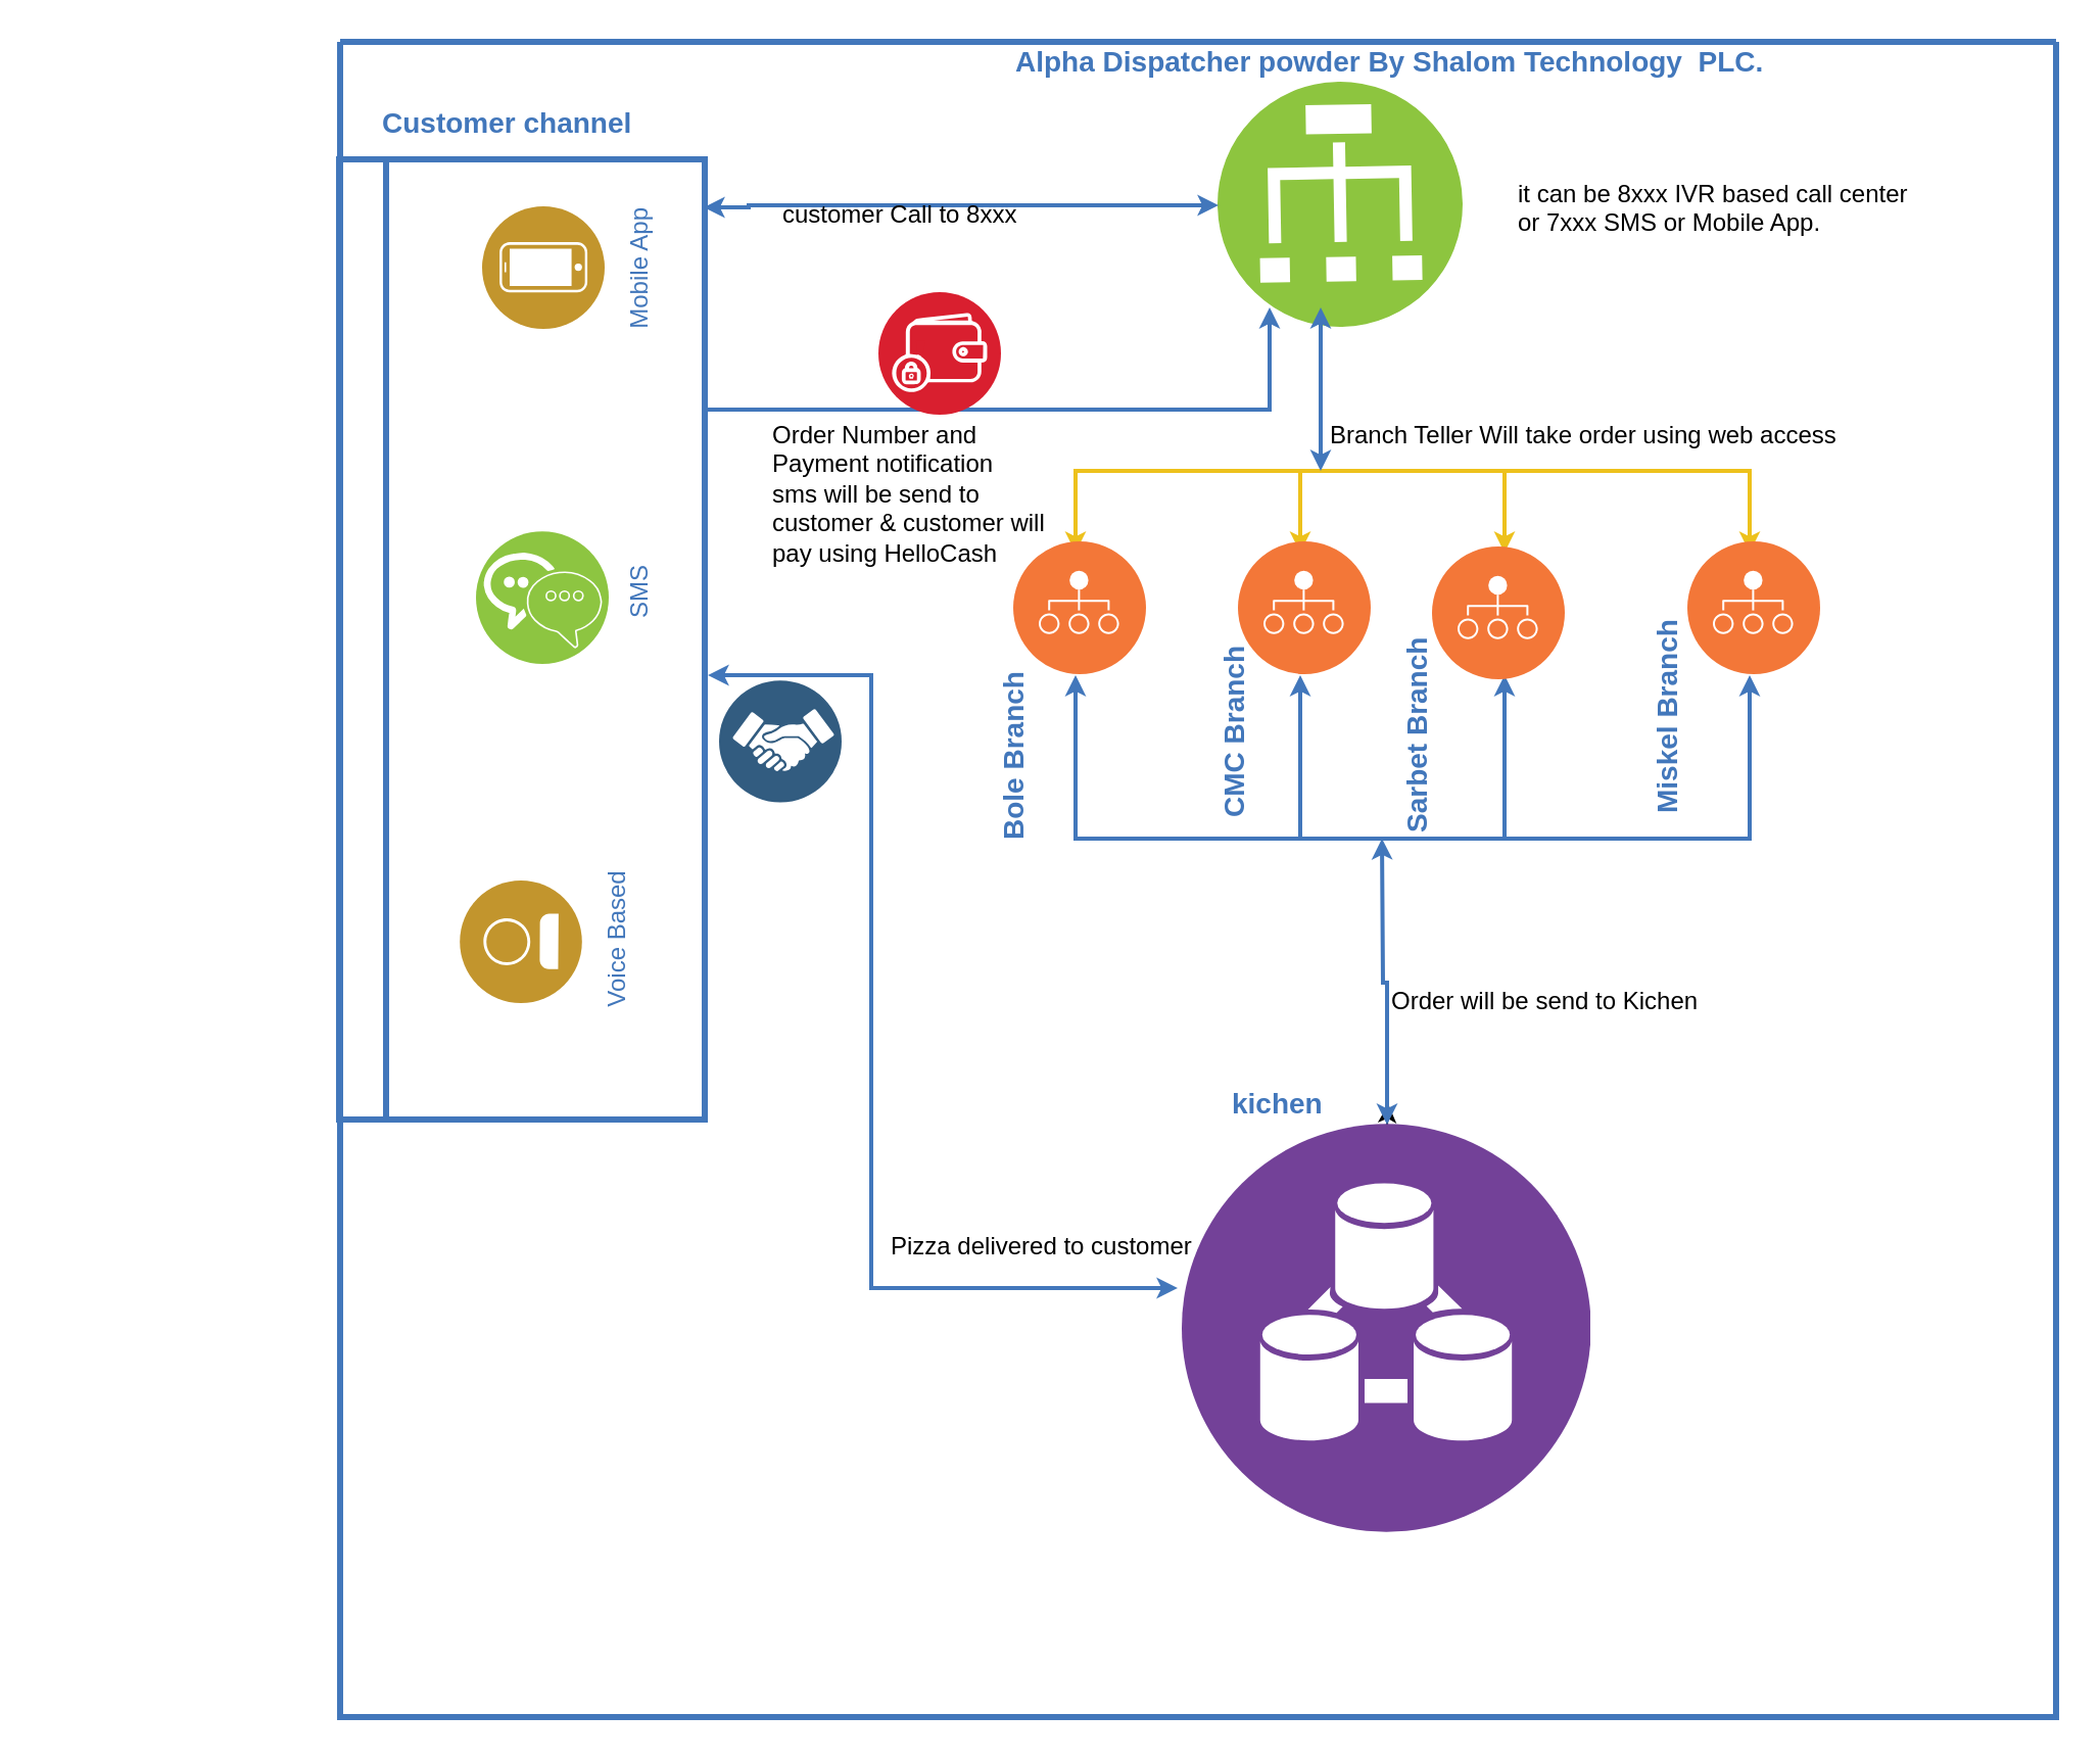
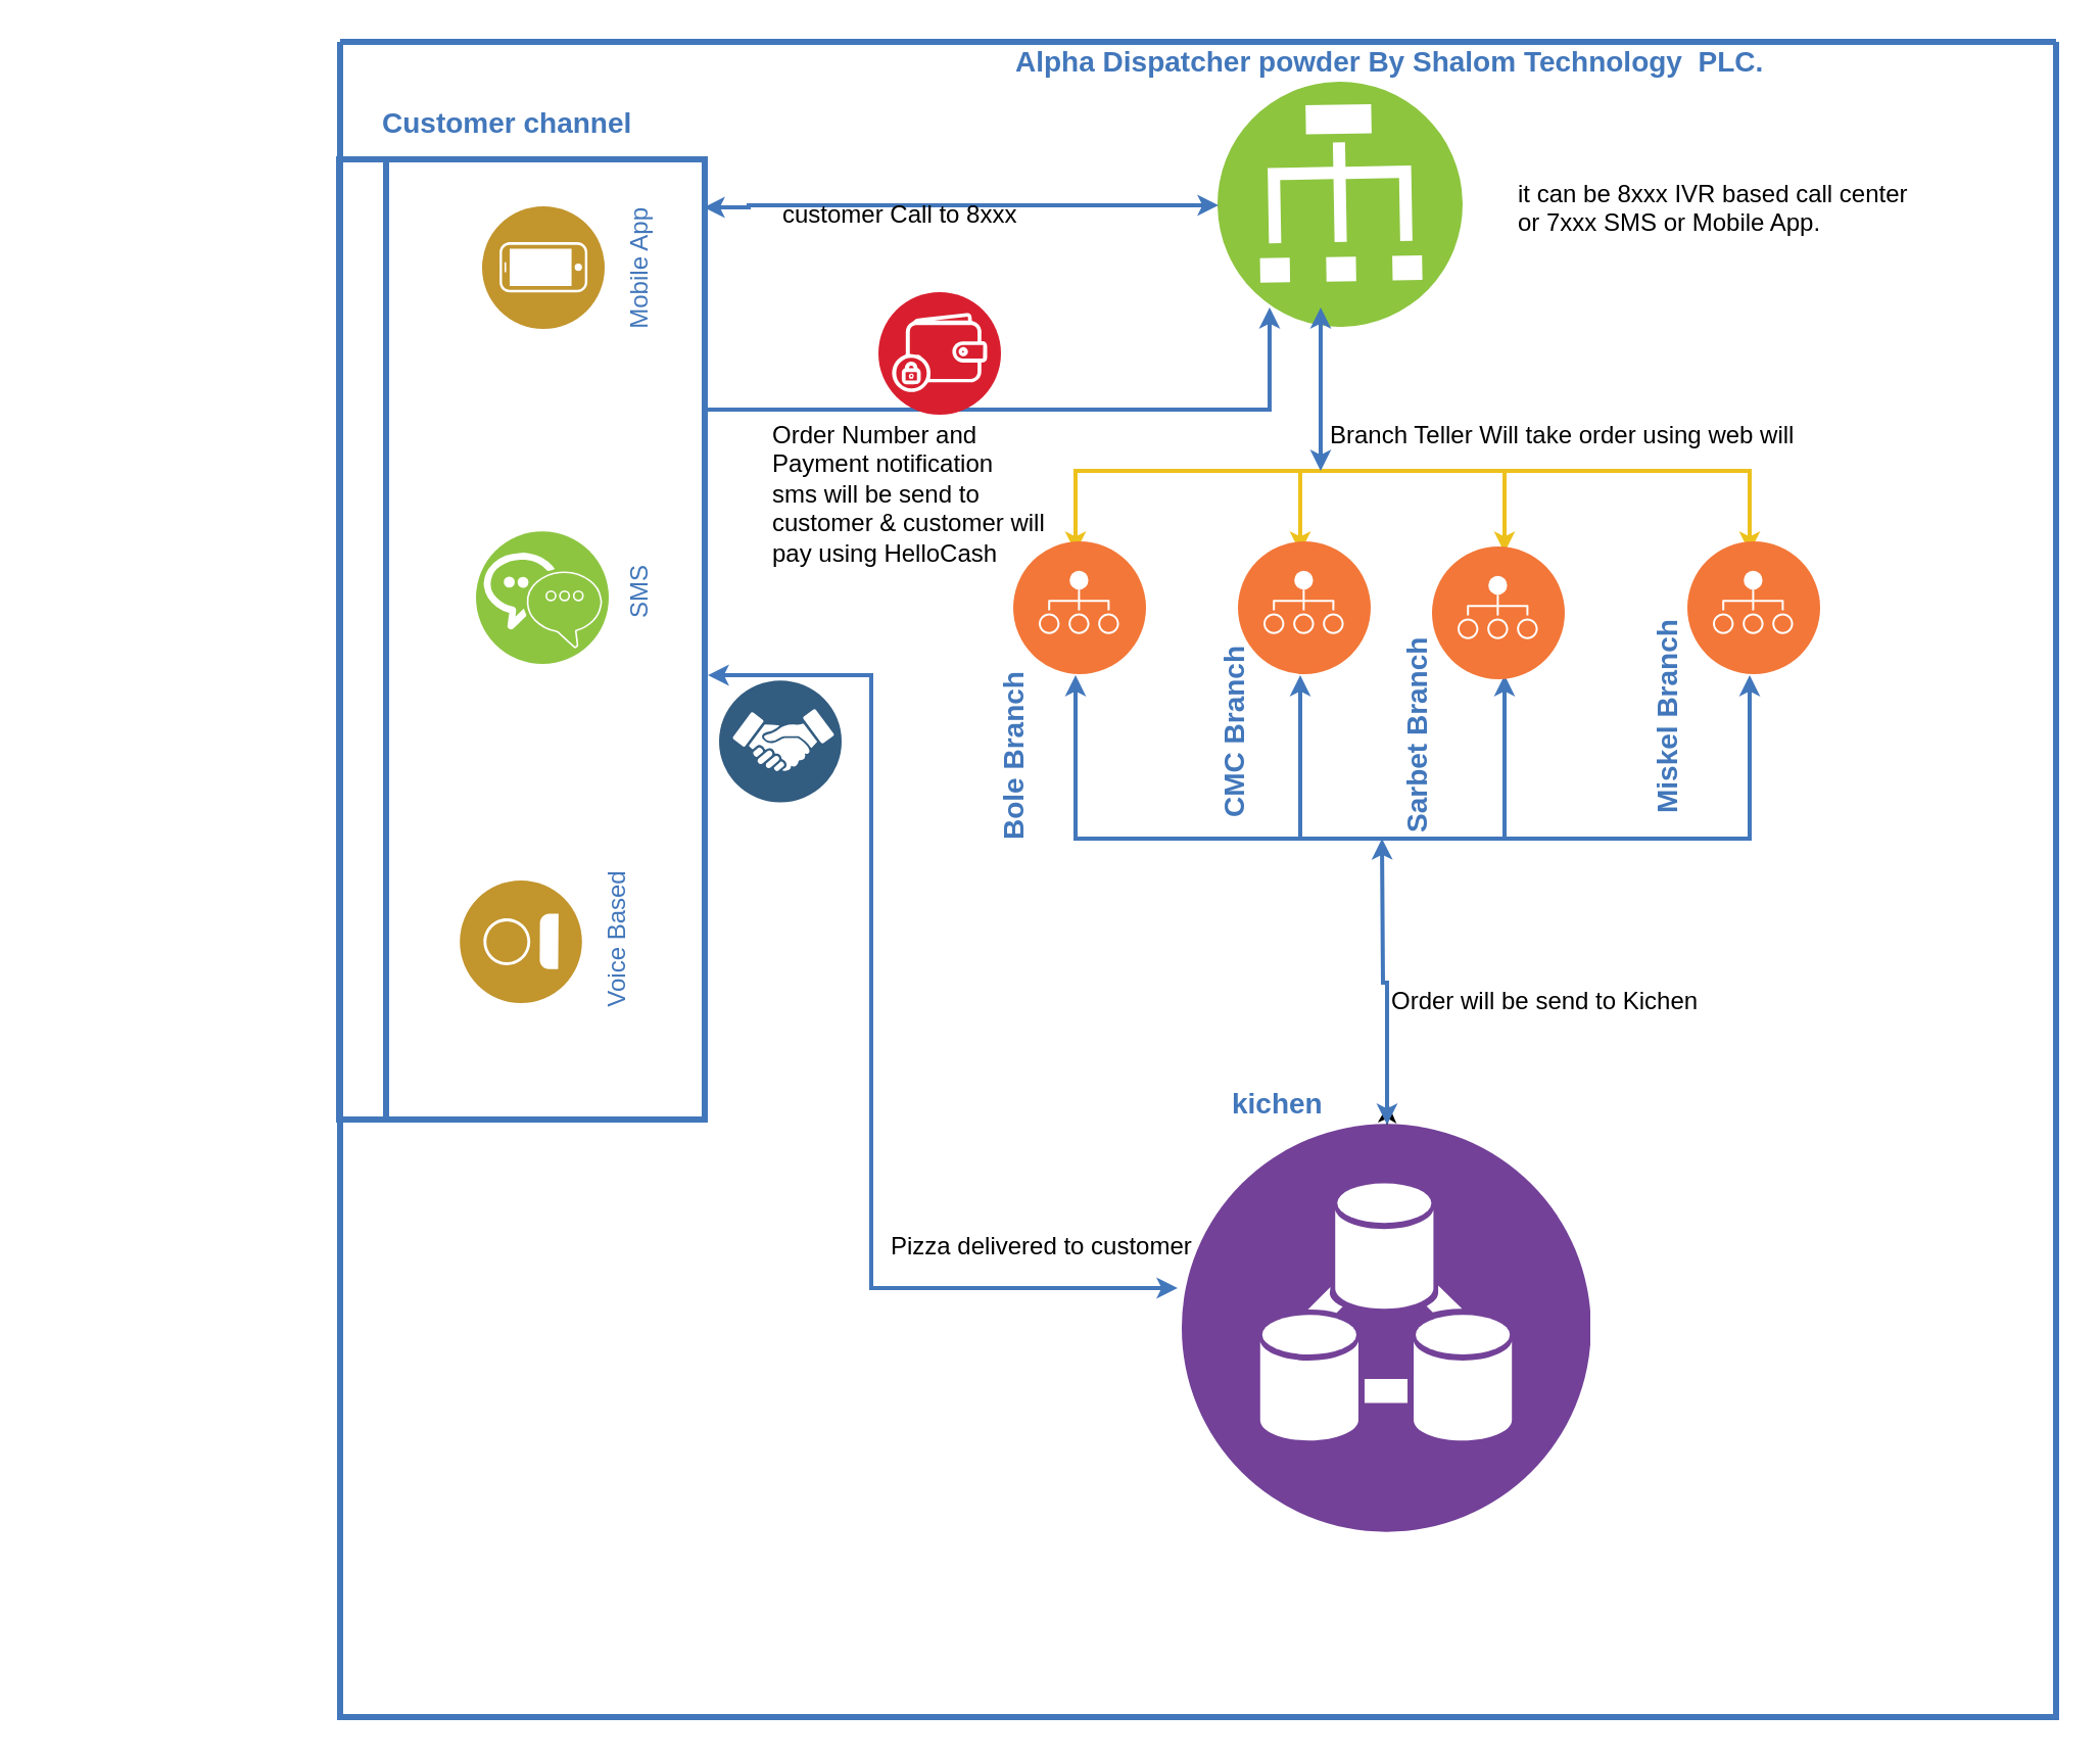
- <mxCell id="37" value="Branch Teller Will take order using web access" style="text;html=1;resizable=0;points=[];autosize=1;align=left;verticalAlign=top;spacingTop=-4;" vertex="1" parent="2"><mxGeometry x="482.5" y="183" width="260" height="20" as="geometry" /></mxCell>
+ <mxCell id="37" value="Branch Teller Will take order using web will" style="text;html=1;resizable=0;points=[];autosize=1;align=left;verticalAlign=top;spacingTop=-4;" vertex="1" parent="2"><mxGeometry x="482.5" y="183" width="260" height="20" as="geometry" /></mxCell>
